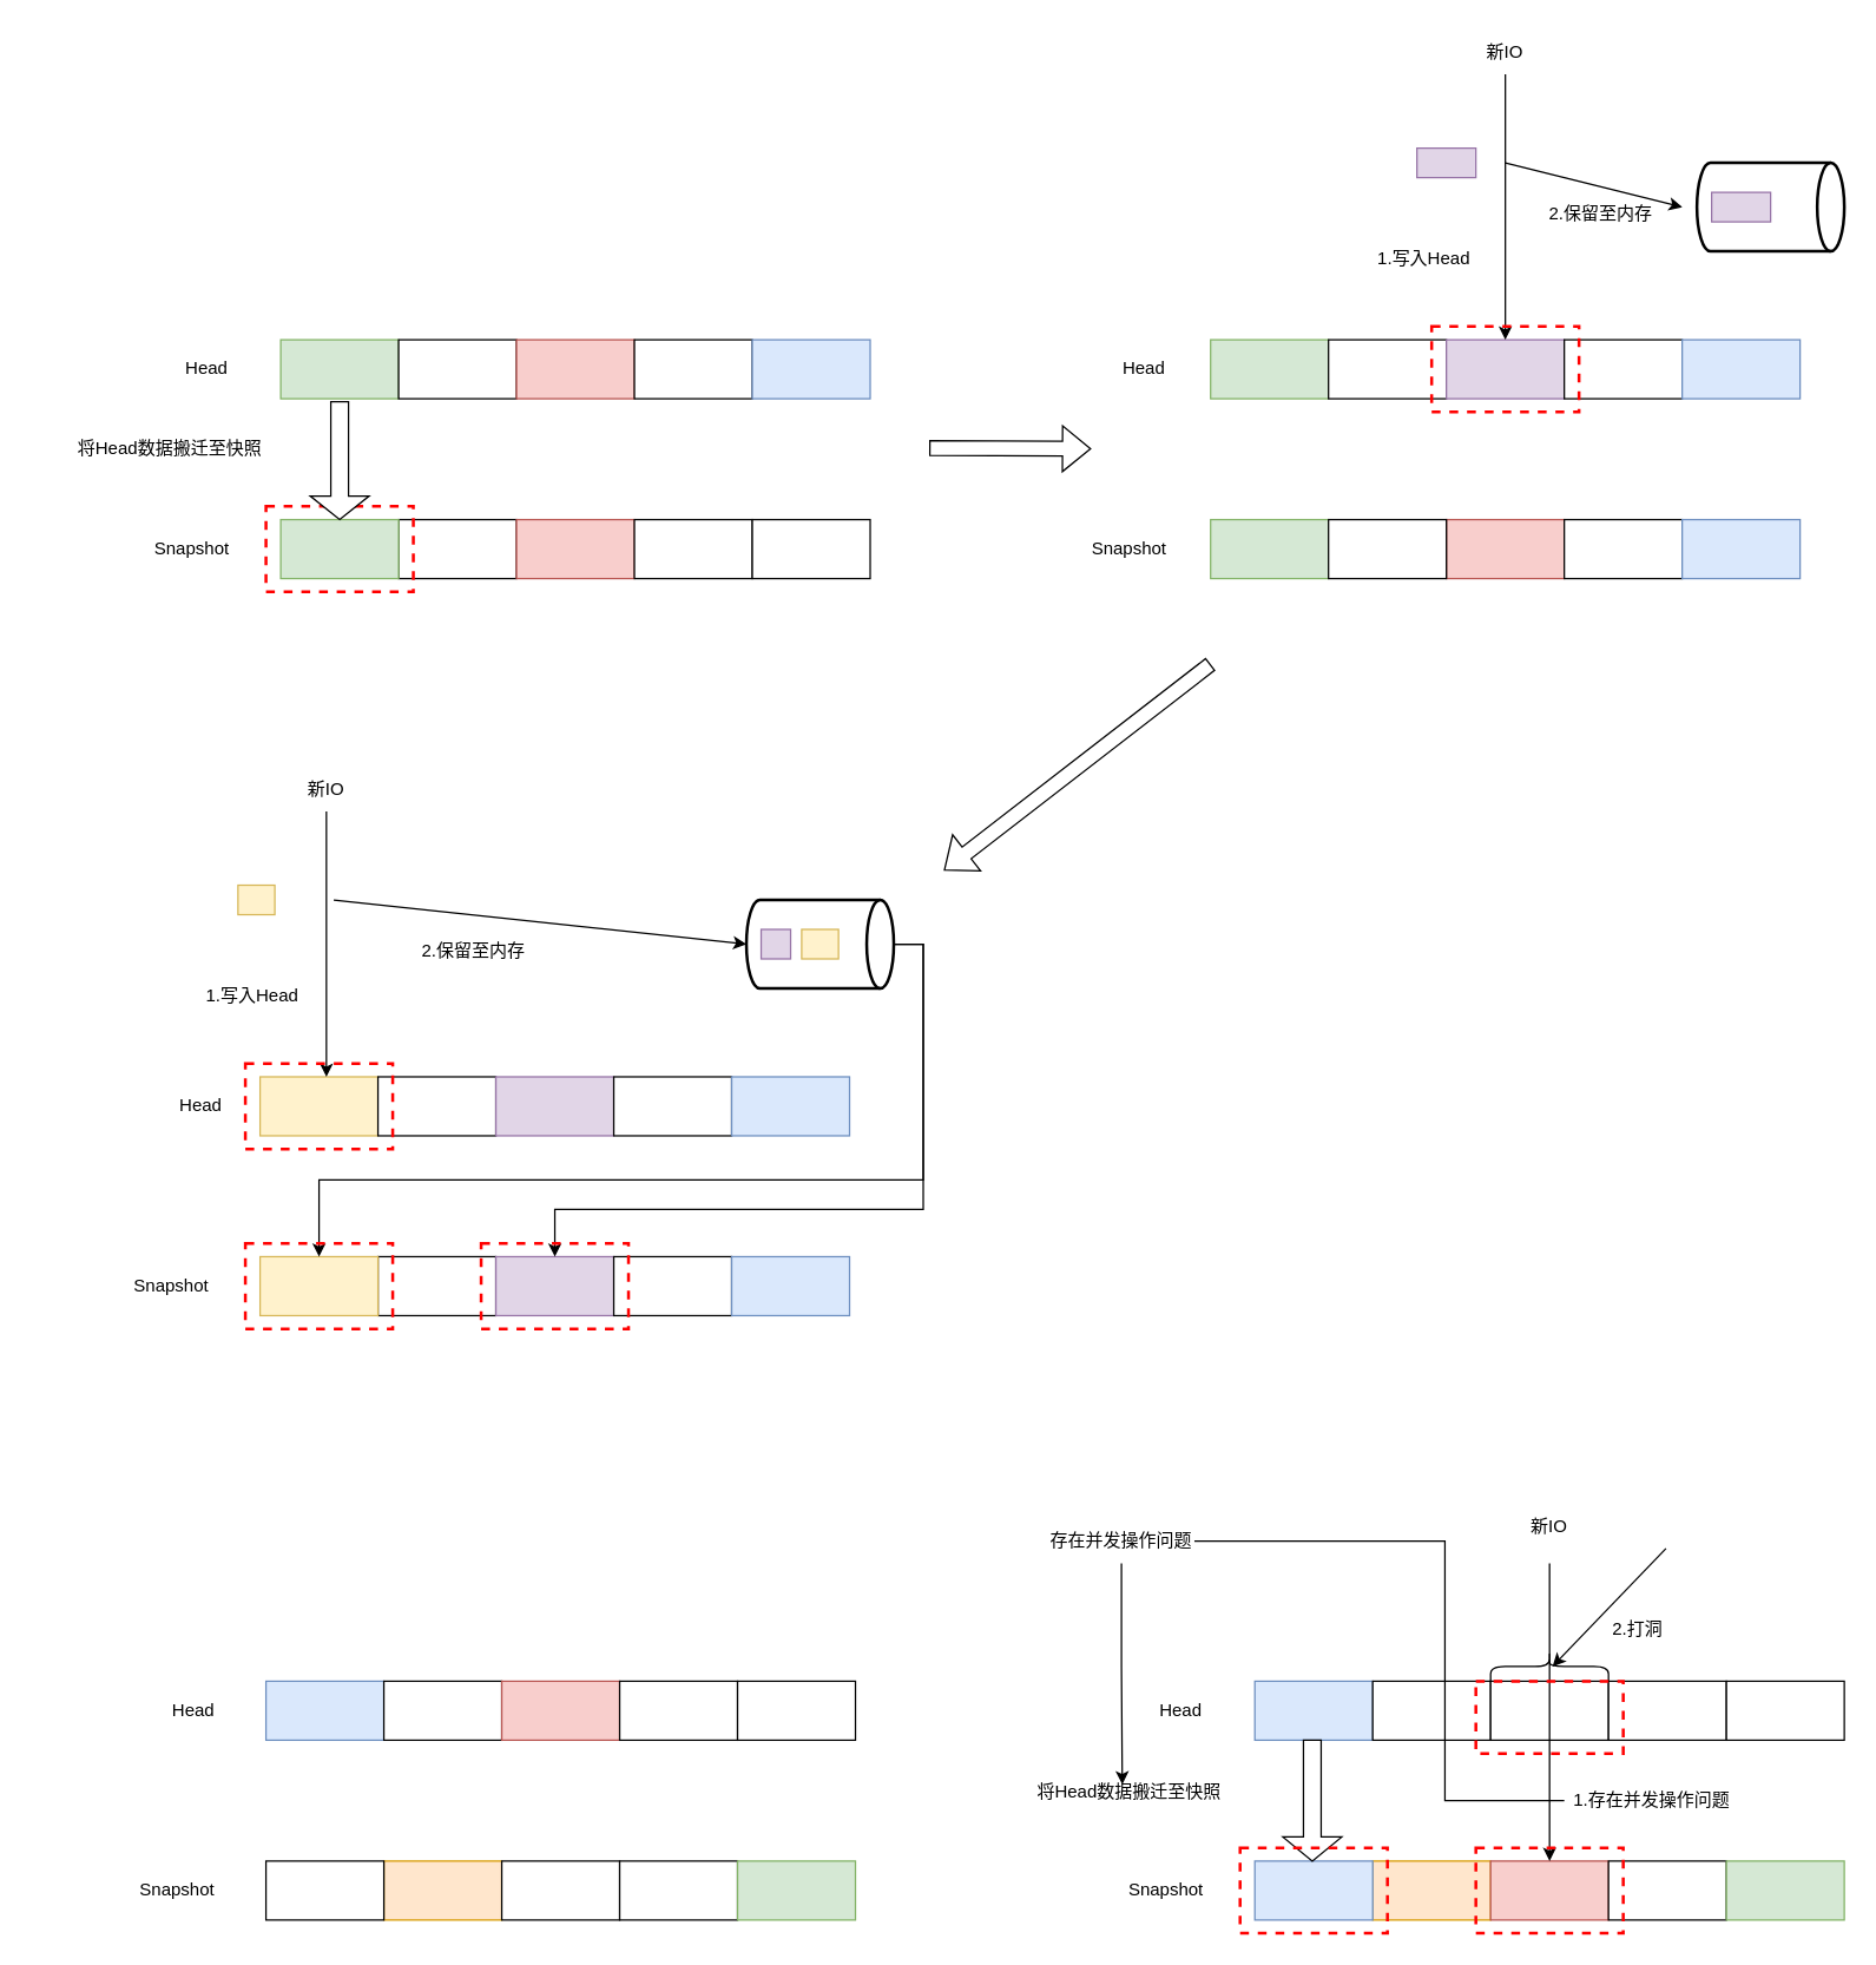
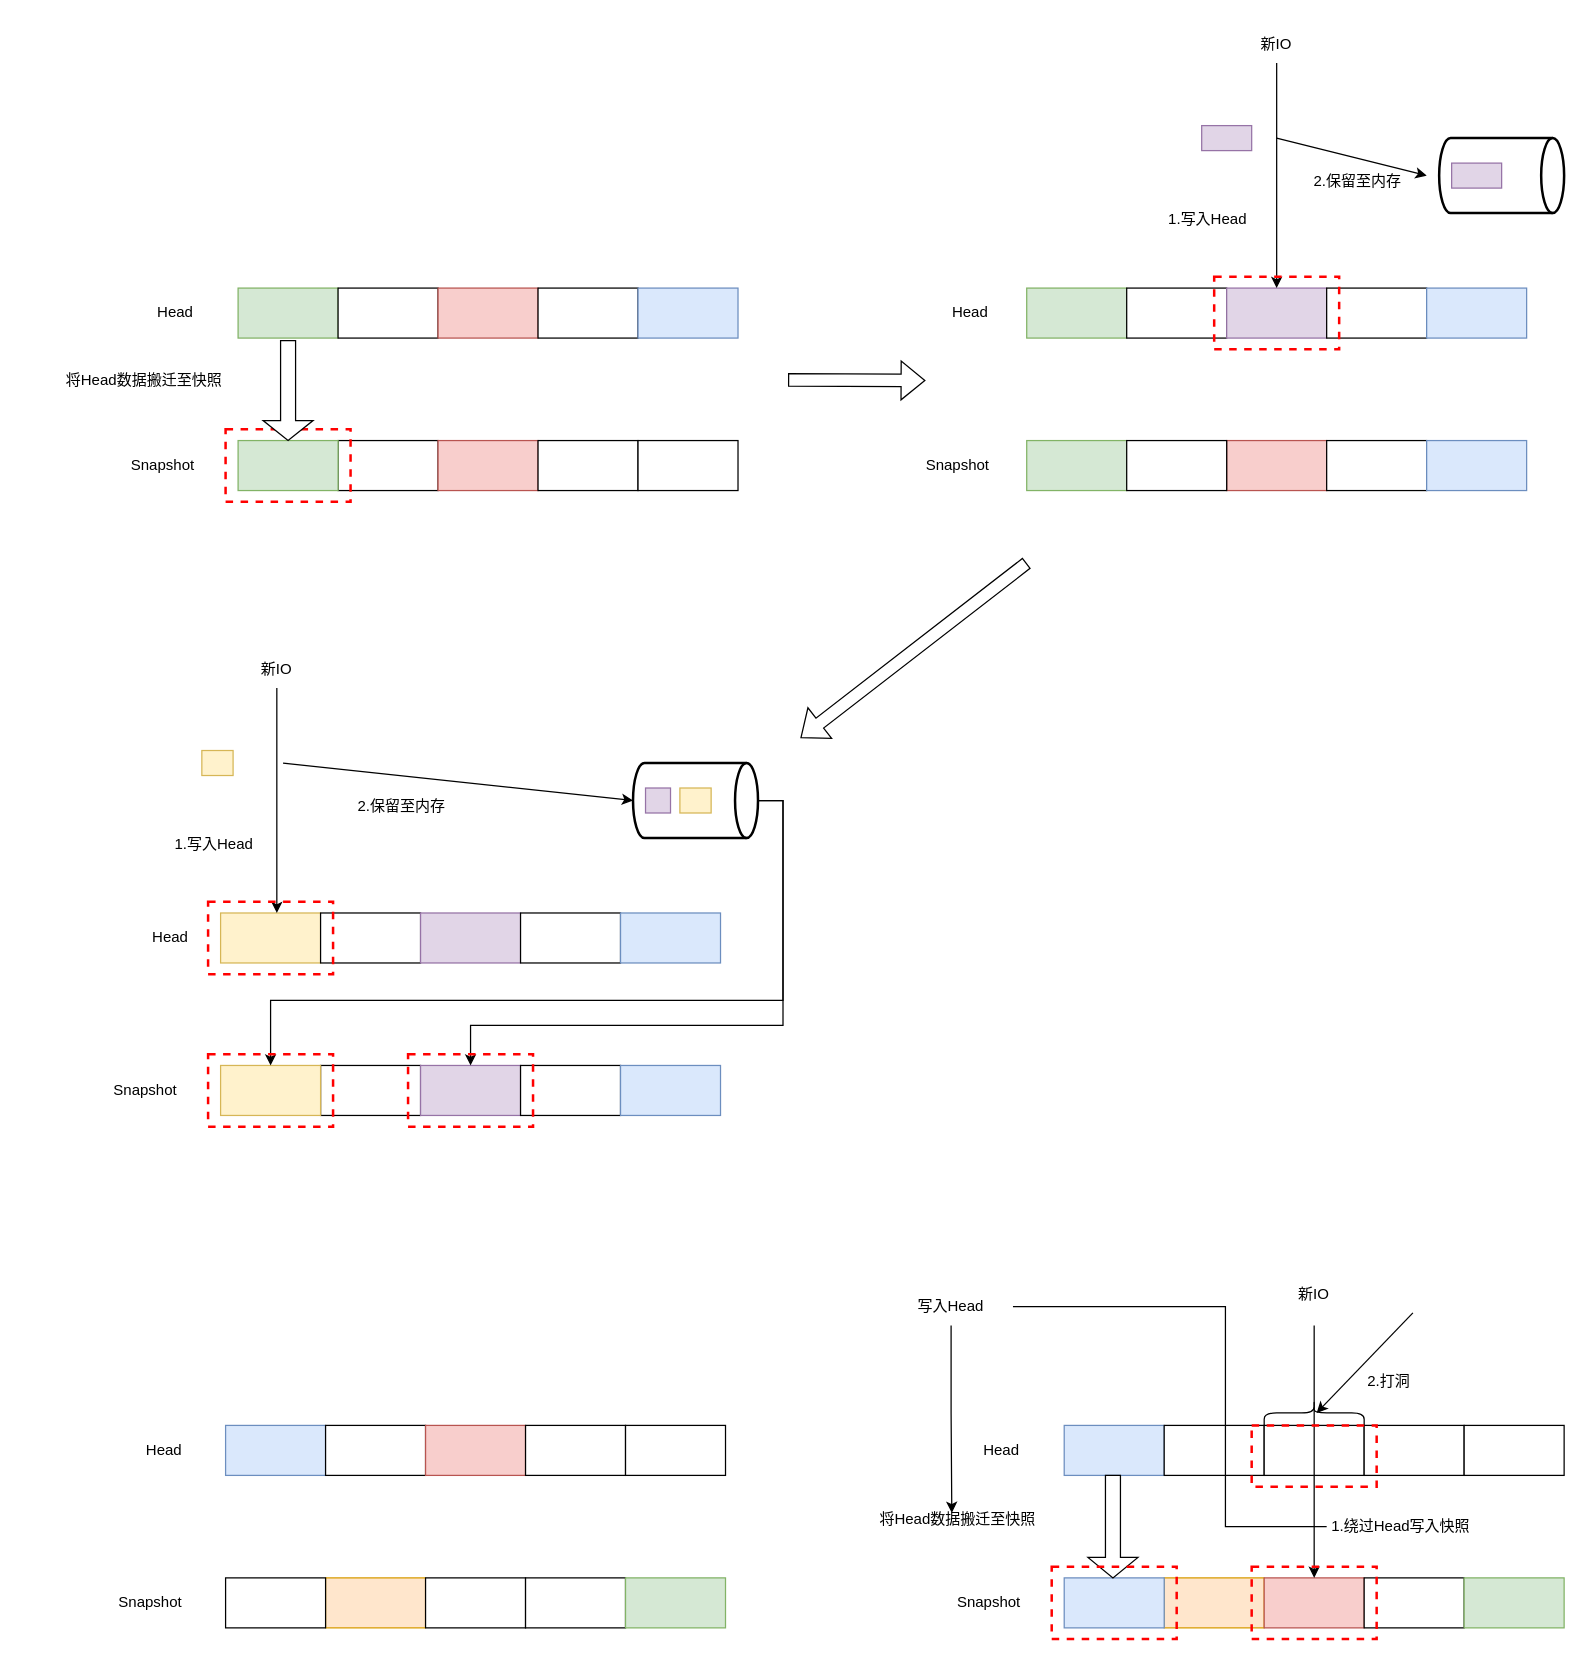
- <mxCell id="101" value="存在并发操作问题" style="text;html=1;strokeColor=none;fillColor=none;align=center;verticalAlign=middle;whiteSpace=wrap;rounded=0;" vertex="1" parent="1"><mxGeometry x="711" y="1030" width="99" height="30" as="geometry" /></mxCell>
+ <mxCell id="101" value="写入Head" style="text;html=1;strokeColor=none;fillColor=none;align=center;verticalAlign=middle;whiteSpace=wrap;rounded=0;" vertex="1" parent="1"><mxGeometry x="711" y="1030" width="99" height="30" as="geometry" /></mxCell>
- <mxCell id="95" value="1.存在并发操作问题" style="text;html=1;strokeColor=none;fillColor=none;align=center;verticalAlign=middle;whiteSpace=wrap;rounded=0;" vertex="1" parent="1"><mxGeometry x="1061" y="1206" width="119" height="30" as="geometry" /></mxCell>
+ <mxCell id="95" value="1.绕过Head写入快照" style="text;html=1;strokeColor=none;fillColor=none;align=center;verticalAlign=middle;whiteSpace=wrap;rounded=0;" vertex="1" parent="1"><mxGeometry x="1061" y="1206" width="119" height="30" as="geometry" /></mxCell>
